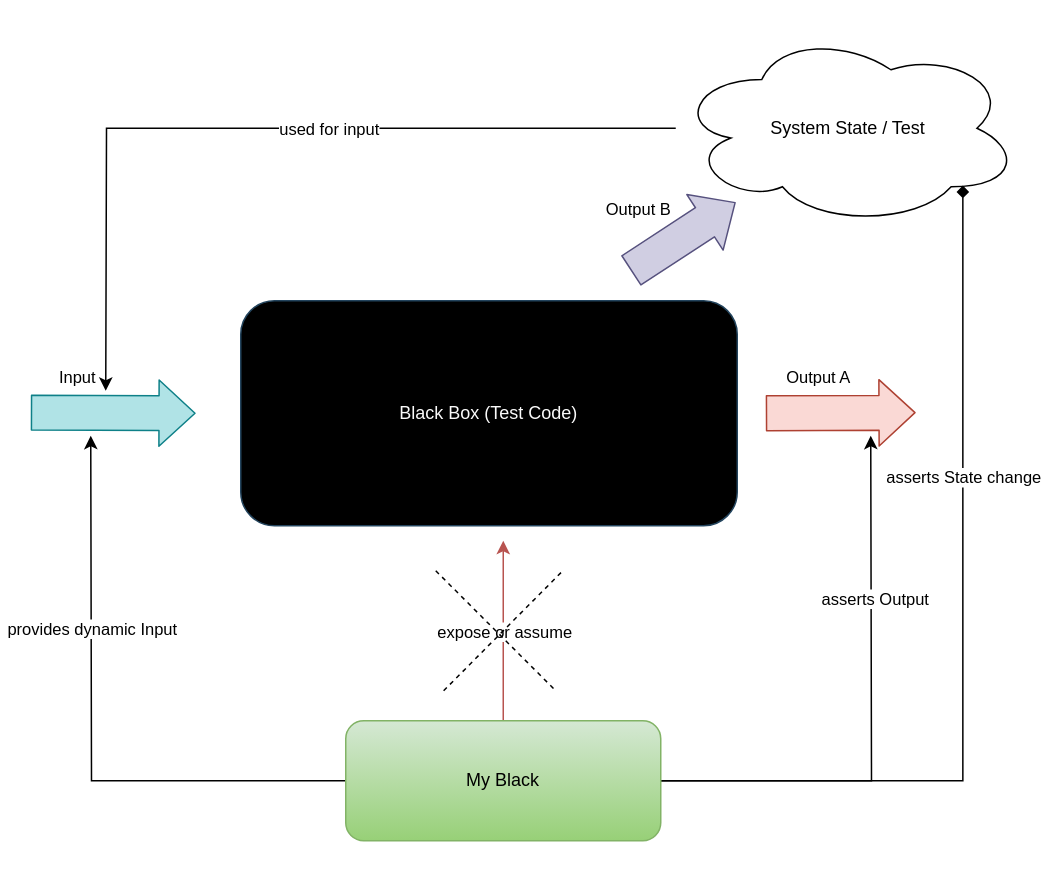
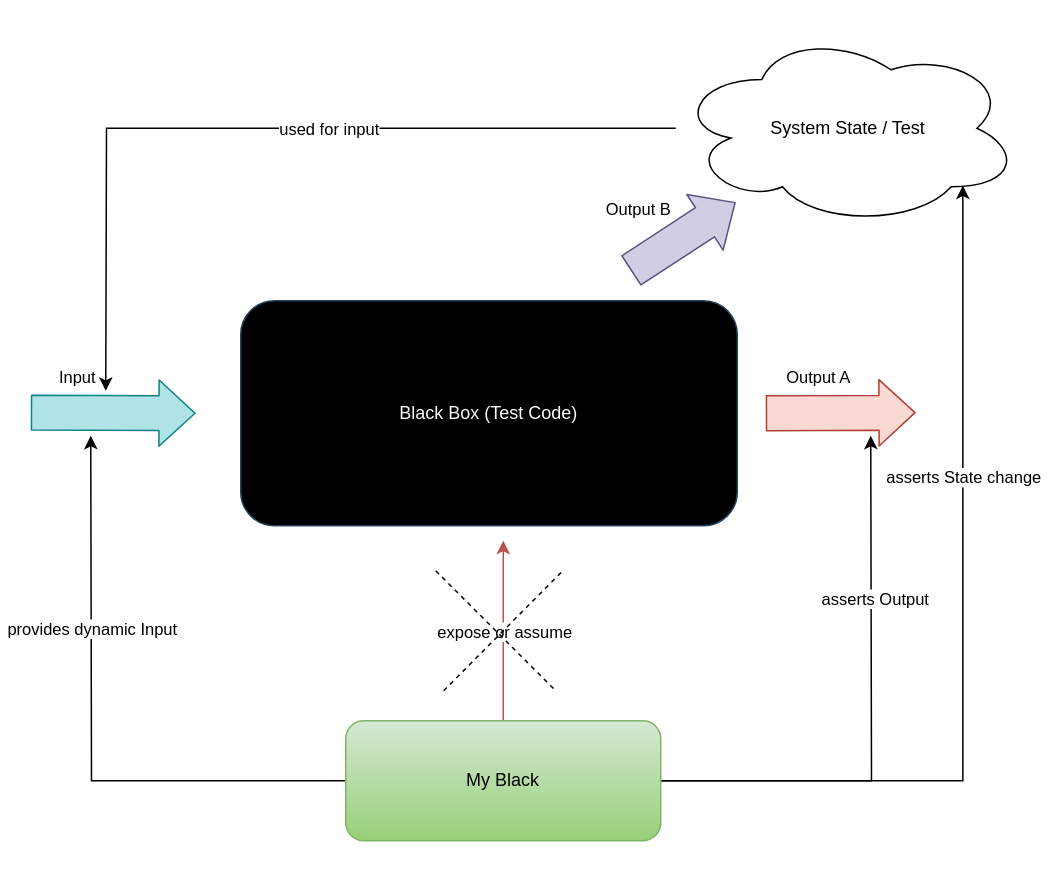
- <mxCell id="7" style="edgeStyle=orthogonalEdgeStyle;rounded=0;orthogonalLoop=1;jettySize=auto;html=1;entryX=0.834;entryY=0.794;entryDx=0;entryDy=0;entryPerimeter=0;endArrow=diamond;" edge="1" parent="1" source="10" target="17"><mxGeometry relative="1" as="geometry" /></mxCell>
+ <mxCell id="7" style="edgeStyle=orthogonalEdgeStyle;rounded=0;orthogonalLoop=1;jettySize=auto;html=1;entryX=0.834;entryY=0.794;entryDx=0;entryDy=0;entryPerimeter=0;" edge="1" parent="1" source="10" target="17"><mxGeometry relative="1" as="geometry" /></mxCell>
